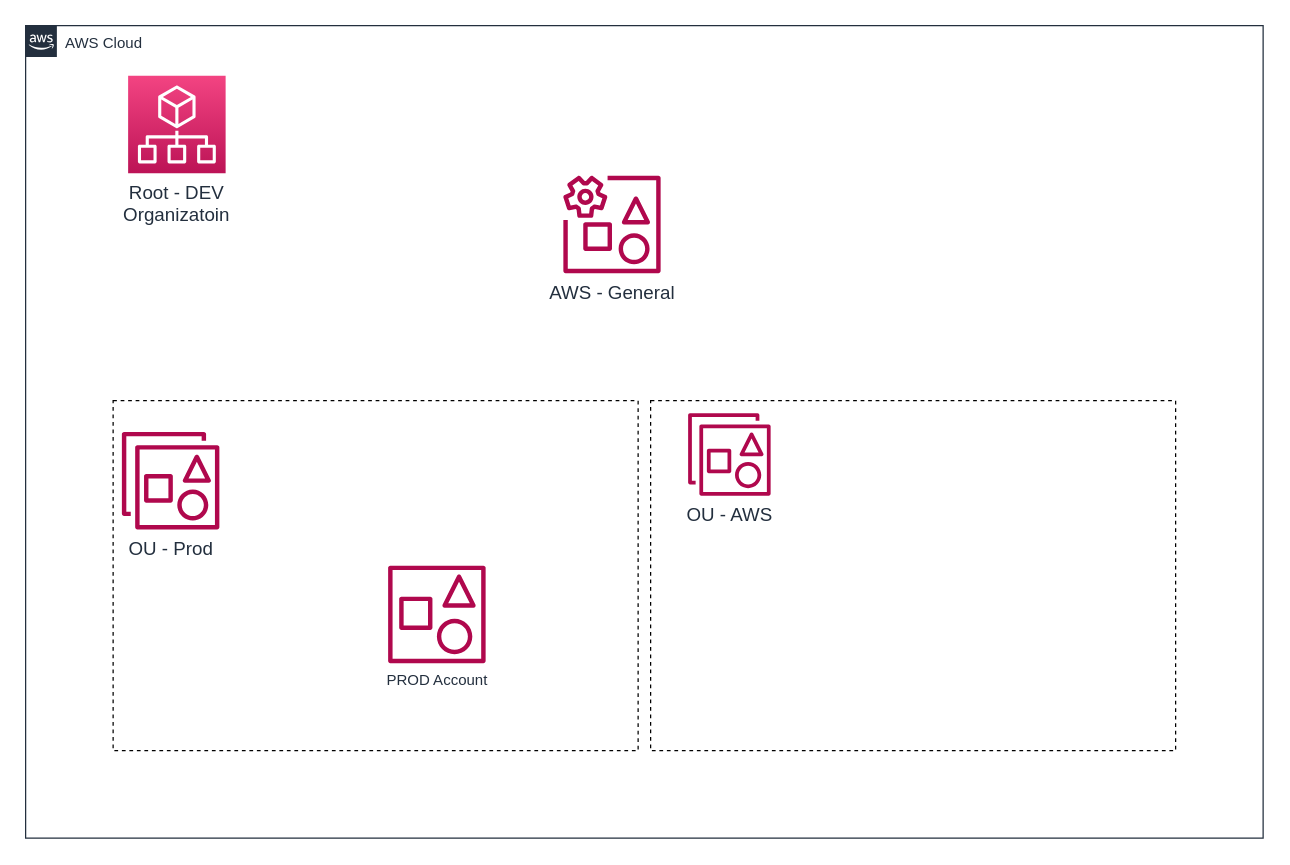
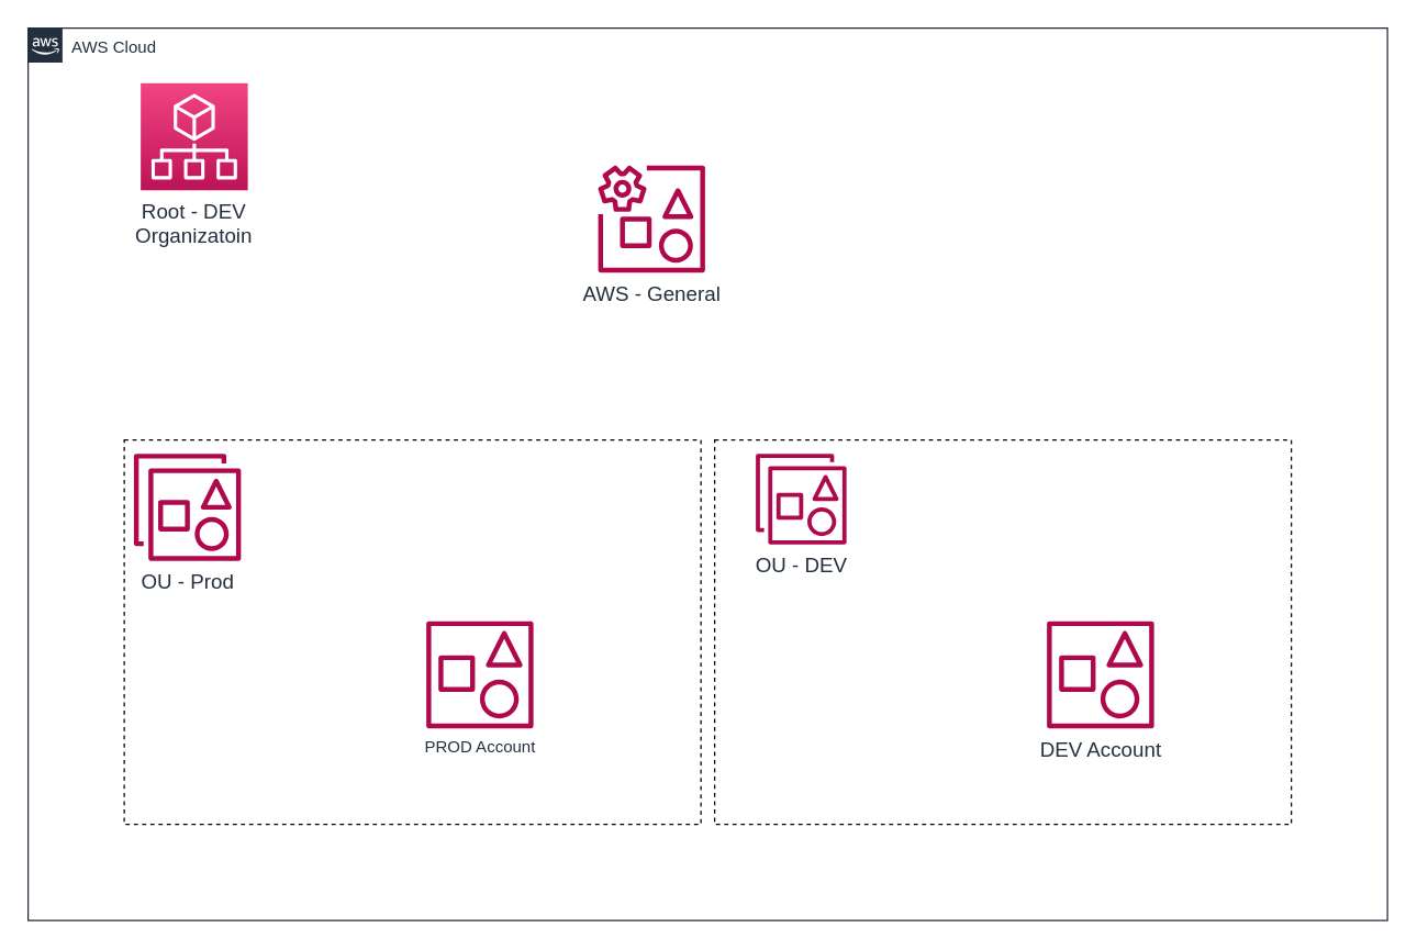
- <mxCell id="10" value="AWS - General" style="sketch=0;outlineConnect=0;fontColor=#232F3E;gradientColor=none;fillColor=#B0084D;strokeColor=none;dashed=0;verticalLabelPosition=bottom;verticalAlign=top;align=center;html=1;fontSize=15;fontStyle=0;aspect=fixed;pointerEvents=1;shape=mxgraph.aws4.organizations_management_account2;labelBackgroundColor=default;labelBorderColor=none;horizontal=1;" vertex="1" parent="2"><mxGeometry x="430" y="120" width="78" height="78" as="geometry" /></mxCell>
+ <mxCell id="10" value="AWS - General" style="sketch=0;outlineConnect=0;fontColor=#232F3E;gradientColor=none;fillColor=#B0084D;strokeColor=none;dashed=0;verticalLabelPosition=bottom;verticalAlign=top;align=center;html=1;fontSize=15;fontStyle=0;aspect=fixed;pointerEvents=1;shape=mxgraph.aws4.organizations_management_account2;labelBackgroundColor=default;labelBorderColor=none;horizontal=1;" vertex="1" parent="2"><mxGeometry x="415" y="100" width="78" height="78" as="geometry" /></mxCell>
- <mxCell id="7" value="OU - Prod" style="sketch=0;outlineConnect=0;fontColor=#232F3E;gradientColor=none;fillColor=#B0084D;strokeColor=none;dashed=0;verticalLabelPosition=bottom;verticalAlign=top;align=center;html=1;fontSize=15;fontStyle=0;aspect=fixed;pointerEvents=1;shape=mxgraph.aws4.organizations_organizational_unit2;labelBackgroundColor=default;labelBorderColor=none;horizontal=1;" vertex="1" parent="2"><mxGeometry x="77" y="325" width="78" height="78" as="geometry" /></mxCell>
+ <mxCell id="7" value="OU - Prod" style="sketch=0;outlineConnect=0;fontColor=#232F3E;gradientColor=none;fillColor=#B0084D;strokeColor=none;dashed=0;verticalLabelPosition=bottom;verticalAlign=top;align=center;html=1;fontSize=15;fontStyle=0;aspect=fixed;pointerEvents=1;shape=mxgraph.aws4.organizations_organizational_unit2;labelBackgroundColor=default;labelBorderColor=none;horizontal=1;" vertex="1" parent="2"><mxGeometry x="77" y="310" width="78" height="78" as="geometry" /></mxCell>
- <mxCell id="8" value="OU - AWS" style="sketch=0;outlineConnect=0;fontColor=#232F3E;gradientColor=none;fillColor=#B0084D;strokeColor=none;dashed=0;verticalLabelPosition=bottom;verticalAlign=top;align=center;html=1;fontSize=15;fontStyle=0;aspect=fixed;pointerEvents=1;shape=mxgraph.aws4.organizations_organizational_unit2;labelBackgroundColor=default;labelBorderColor=none;horizontal=1;" vertex="1" parent="2"><mxGeometry x="530" y="310" width="66" height="66" as="geometry" /></mxCell>
+ <mxCell id="8" value="OU - DEV" style="sketch=0;outlineConnect=0;fontColor=#232F3E;gradientColor=none;fillColor=#B0084D;strokeColor=none;dashed=0;verticalLabelPosition=bottom;verticalAlign=top;align=center;html=1;fontSize=15;fontStyle=0;aspect=fixed;pointerEvents=1;shape=mxgraph.aws4.organizations_organizational_unit2;labelBackgroundColor=default;labelBorderColor=none;horizontal=1;" vertex="1" parent="2"><mxGeometry x="530" y="310" width="66" height="66" as="geometry" /></mxCell>
+ <mxCell id="9" value="DEV Account" style="sketch=0;outlineConnect=0;fontColor=#232F3E;gradientColor=none;fillColor=#B0084D;strokeColor=none;dashed=0;verticalLabelPosition=bottom;verticalAlign=top;align=center;html=1;fontSize=15;fontStyle=0;aspect=fixed;pointerEvents=1;shape=mxgraph.aws4.organizations_account2;labelBorderColor=none;labelBackgroundColor=default;horizontal=1;" vertex="1" parent="2"><mxGeometry x="742" y="432" width="78" height="78" as="geometry" /></mxCell>
